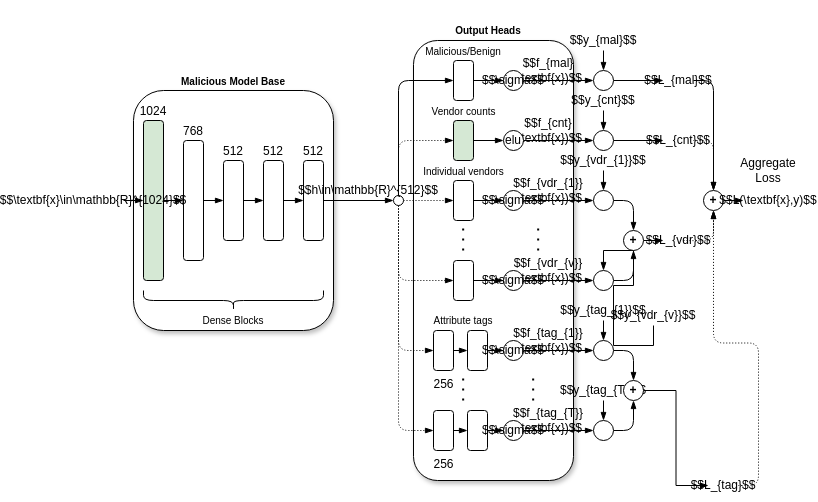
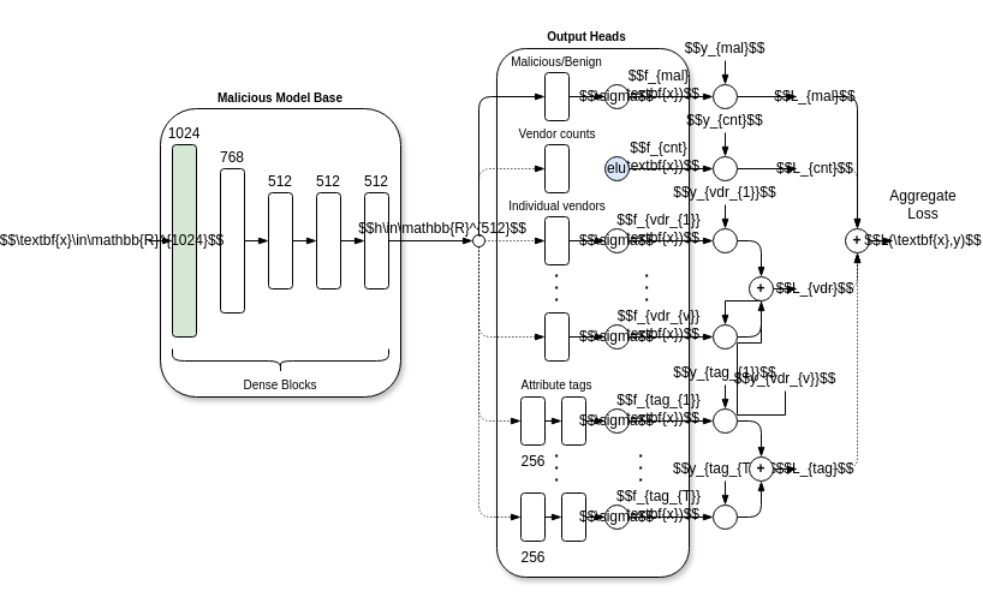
- <mxCell id="20" value="&lt;div style=&quot;text-align: left&quot;&gt;&lt;span style=&quot;font-size: 10px&quot;&gt;Vendor counts&lt;/span&gt;&lt;/div&gt;" style="rounded=1;html=1;labelPosition=center;verticalLabelPosition=top;align=center;verticalAlign=bottom;fillColor=#d5e8d4;" parent="1" vertex="1"><mxGeometry x="410" y="120" width="20" height="40" as="geometry" /></mxCell>
+ <mxCell id="20" value="&lt;div style=&quot;text-align: left&quot;&gt;&lt;span style=&quot;font-size: 10px&quot;&gt;Vendor counts&lt;/span&gt;&lt;/div&gt;" style="rounded=1;html=1;labelPosition=center;verticalLabelPosition=top;align=center;verticalAlign=bottom;" parent="1" vertex="1"><mxGeometry x="410" y="120" width="20" height="40" as="geometry" /></mxCell>
- <mxCell id="19" style="edgeStyle=orthogonalEdgeStyle;rounded=0;orthogonalLoop=1;jettySize=auto;html=1;exitX=1;exitY=0.5;exitDx=0;exitDy=0;entryX=0;entryY=0.5;entryDx=0;entryDy=0;endArrow=blockThin;endFill=1;" parent="1" source="20" target="105" edge="1"><mxGeometry relative="1" as="geometry" /></mxCell>
- <mxCell id="105" value="elu" style="ellipse;whiteSpace=wrap;html=1;aspect=fixed;" parent="1" vertex="1"><mxGeometry x="460" y="130" width="20" height="20" as="geometry" /></mxCell>
+ <mxCell id="105" value="elu" style="ellipse;whiteSpace=wrap;html=1;aspect=fixed;fillColor=#dae8fc;" parent="1" vertex="1"><mxGeometry x="460" y="130" width="20" height="20" as="geometry" /></mxCell>
- <mxCell id="8" style="edgeStyle=orthogonalEdgeStyle;rounded=0;orthogonalLoop=1;jettySize=auto;html=1;exitX=1;exitY=0.5;exitDx=0;exitDy=0;entryX=0;entryY=0.5;entryDx=0;entryDy=0;endArrow=blockThin;endFill=1;" parent="1" source="9" target="5" edge="1"><mxGeometry relative="1" as="geometry" /></mxCell>
- <mxCell id="89" value="$$L_{tag}$$" style="text;html=1;strokeColor=none;fillColor=none;align=center;verticalAlign=middle;whiteSpace=wrap;rounded=0;" parent="1" vertex="1"><mxGeometry x="665" y="475" width="30" height="20" as="geometry" /></mxCell>
+ <mxCell id="89" value="$$L_{tag}$$" style="text;html=1;strokeColor=none;fillColor=none;align=center;verticalAlign=middle;whiteSpace=wrap;rounded=0;" parent="1" vertex="1"><mxGeometry x="620" y="380" width="30" height="20" as="geometry" /></mxCell>
